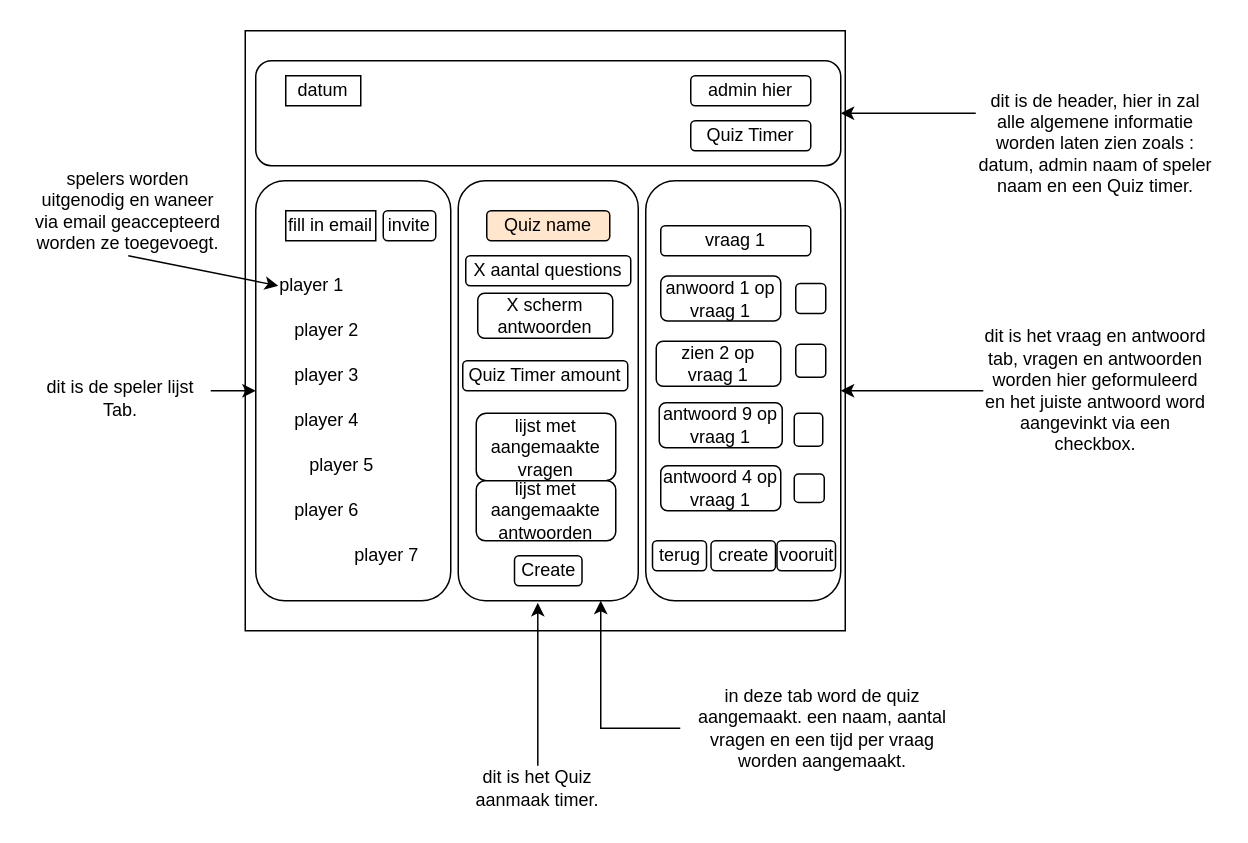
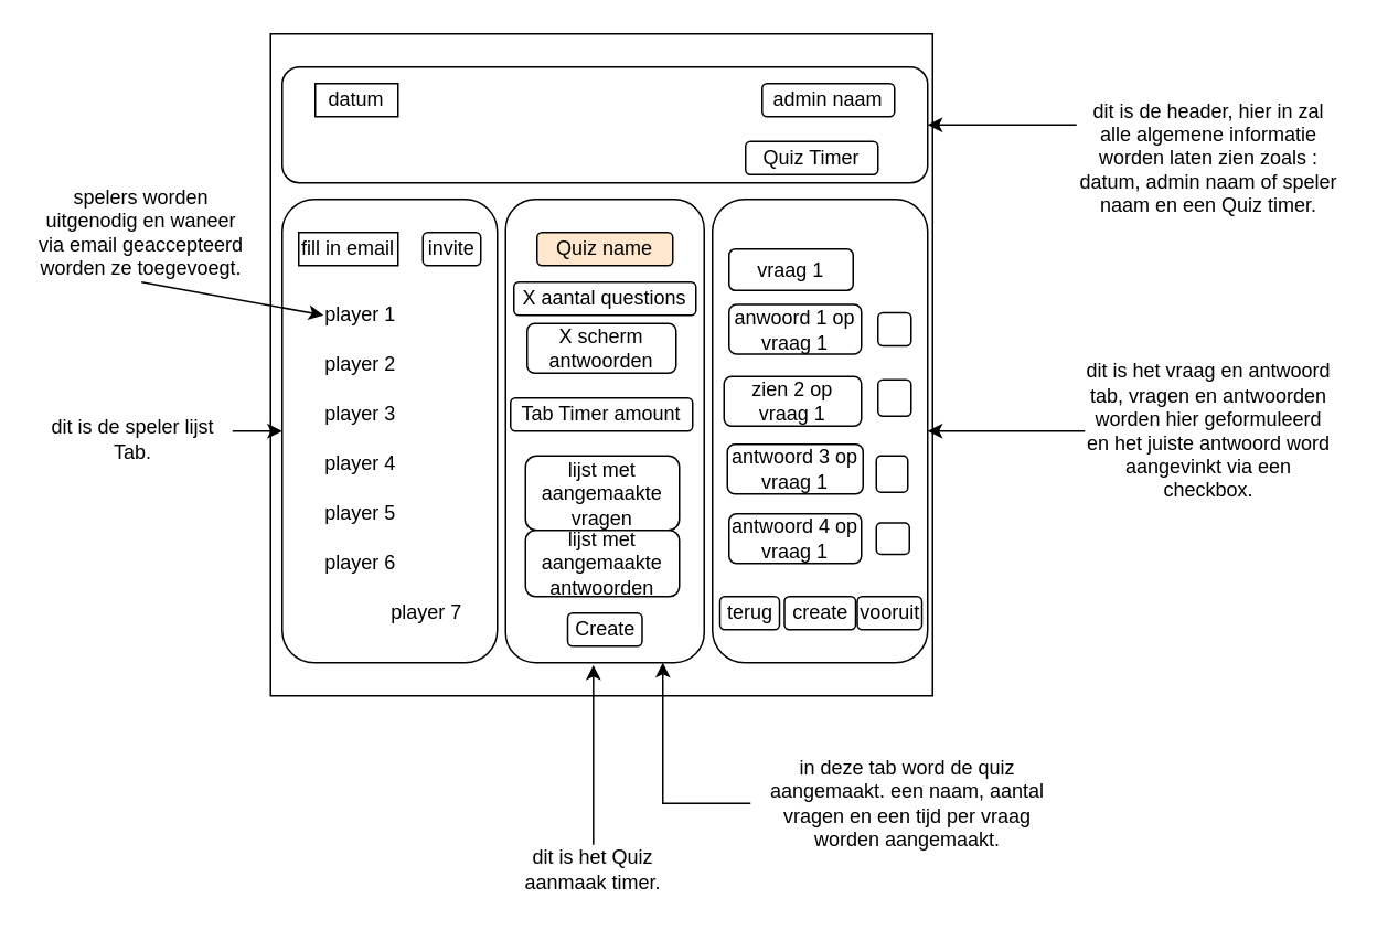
- <mxCell id="12" value="admin hier" style="rounded=1;whiteSpace=wrap;html=1;" vertex="1" parent="1"><mxGeometry x="460" y="50" width="80" height="20" as="geometry" /></mxCell>
+ <mxCell id="12" value="admin naam" style="rounded=1;whiteSpace=wrap;html=1;" vertex="1" parent="1"><mxGeometry x="460" y="50" width="80" height="20" as="geometry" /></mxCell>
- <mxCell id="31" value="Quiz Timer" style="rounded=1;whiteSpace=wrap;html=1;" vertex="1" parent="1"><mxGeometry x="460" y="80" width="80" height="20" as="geometry" /></mxCell>
+ <mxCell id="31" value="Quiz Timer" style="rounded=1;whiteSpace=wrap;html=1;" vertex="1" parent="1"><mxGeometry x="450" y="85" width="80" height="20" as="geometry" /></mxCell>
- <mxCell id="19" value="fill in email" style="rounded=0;whiteSpace=wrap;html=1;" vertex="1" parent="1"><mxGeometry x="190" y="140" width="60" height="20" as="geometry" /></mxCell>
+ <mxCell id="19" value="fill in email" style="rounded=0;whiteSpace=wrap;html=1;" vertex="1" parent="1"><mxGeometry x="180" y="140" width="60" height="20" as="geometry" /></mxCell>
- <mxCell id="36" value="vraag 1" style="rounded=1;whiteSpace=wrap;html=1;" vertex="1" parent="1"><mxGeometry x="440" y="150" width="100" height="20" as="geometry" /></mxCell>
+ <mxCell id="36" value="vraag 1" style="rounded=1;whiteSpace=wrap;html=1;" vertex="1" parent="1"><mxGeometry x="440" y="150" width="75" height="25" as="geometry" /></mxCell>
- <mxCell id="21" value="player 1" style="text;html=1;strokeColor=none;fillColor=none;align=center;verticalAlign=middle;whiteSpace=wrap;rounded=0;" vertex="1" parent="1"><mxGeometry x="185" y="180" width="45" height="20" as="geometry" /></mxCell>
+ <mxCell id="21" value="player 1" style="text;html=1;strokeColor=none;fillColor=none;align=center;verticalAlign=middle;whiteSpace=wrap;rounded=0;" vertex="1" parent="1"><mxGeometry x="195" y="180" width="45" height="20" as="geometry" /></mxCell>
- <mxCell id="30" value="Quiz Timer amount" style="rounded=1;whiteSpace=wrap;html=1;" vertex="1" parent="1"><mxGeometry x="308" y="240" width="110" height="20" as="geometry" /></mxCell>
+ <mxCell id="30" value="Tab Timer amount" style="rounded=1;whiteSpace=wrap;html=1;" vertex="1" parent="1"><mxGeometry x="308" y="240" width="110" height="20" as="geometry" /></mxCell>
- <mxCell id="39" value="antwoord 9 op vraag 1" style="rounded=1;whiteSpace=wrap;html=1;" vertex="1" parent="1"><mxGeometry x="439" y="268" width="82" height="30" as="geometry" /></mxCell>
+ <mxCell id="39" value="antwoord 3 op vraag 1" style="rounded=1;whiteSpace=wrap;html=1;" vertex="1" parent="1"><mxGeometry x="439" y="268" width="82" height="30" as="geometry" /></mxCell>
- <mxCell id="25" value="player 5" style="text;html=1;strokeColor=none;fillColor=none;align=center;verticalAlign=middle;whiteSpace=wrap;rounded=0;" vertex="1" parent="1"><mxGeometry x="205" y="300" width="45" height="20" as="geometry" /></mxCell>
+ <mxCell id="25" value="player 5" style="text;html=1;strokeColor=none;fillColor=none;align=center;verticalAlign=middle;whiteSpace=wrap;rounded=0;" vertex="1" parent="1"><mxGeometry x="195" y="300" width="45" height="20" as="geometry" /></mxCell>
